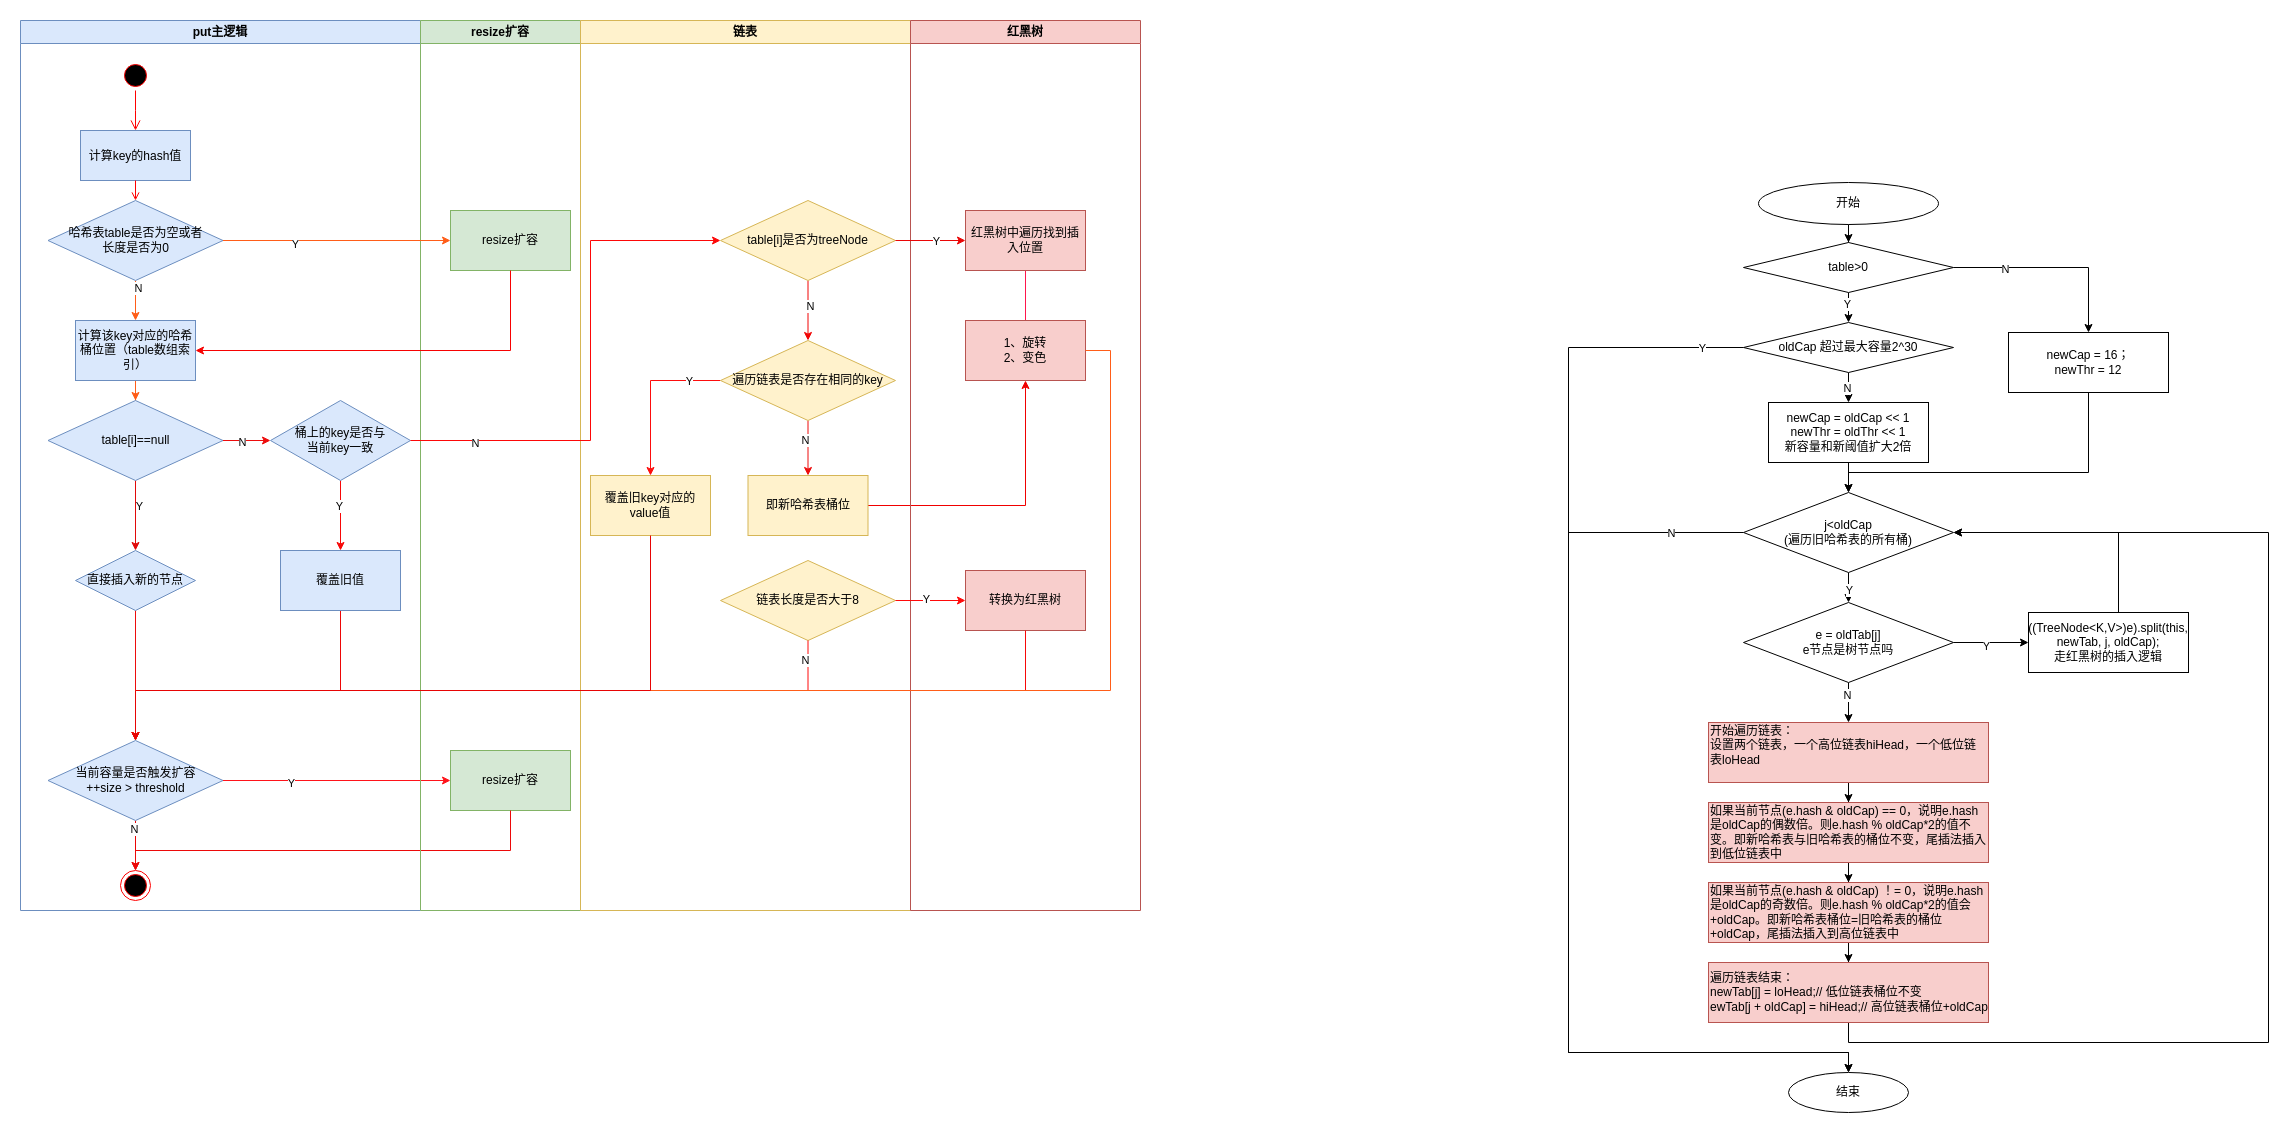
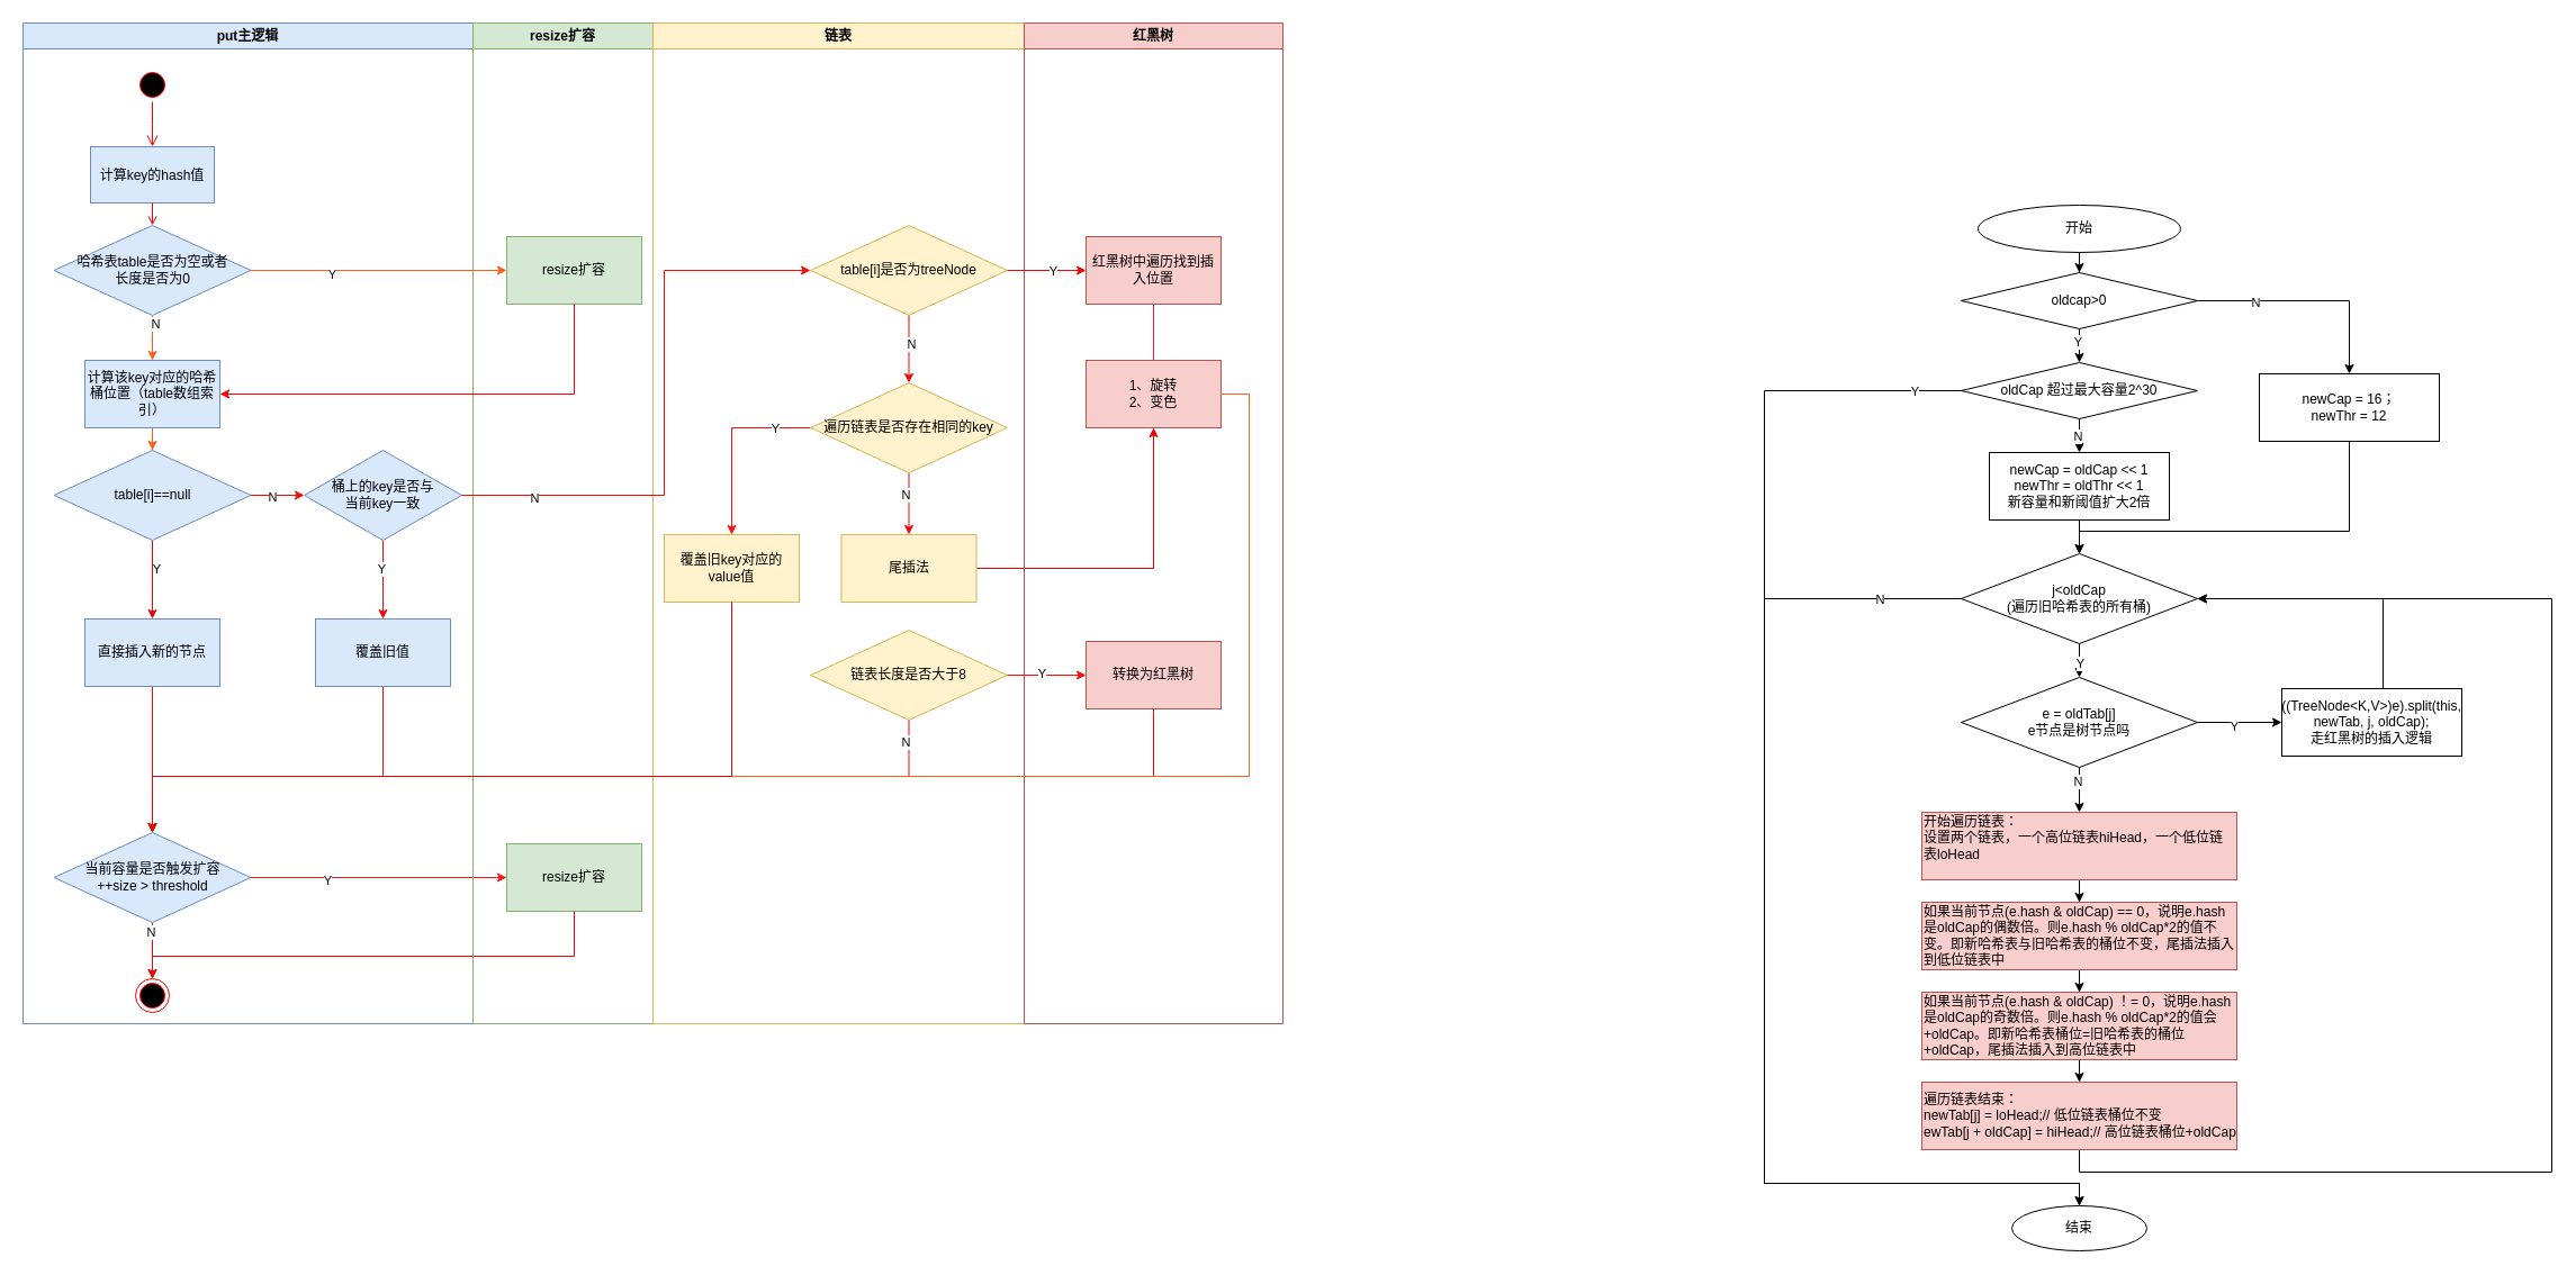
- <mxCell id="72" value="table&amp;gt;0" style="rhombus;whiteSpace=wrap;html=1;" vertex="1" parent="1"><mxGeometry x="1743" y="242" width="210" height="50" as="geometry" /></mxCell>
+ <mxCell id="72" value="oldcap&amp;gt;0" style="rhombus;whiteSpace=wrap;html=1;" vertex="1" parent="1"><mxGeometry x="1743" y="242" width="210" height="50" as="geometry" /></mxCell>
- <mxCell id="45" value="即新哈希表桶位" style="rounded=0;whiteSpace=wrap;html=1;fillColor=#fff2cc;strokeColor=#d6b656;" vertex="1" parent="34"><mxGeometry x="167.5" y="455" width="120" height="60" as="geometry" /></mxCell>
+ <mxCell id="45" value="尾插法" style="rounded=0;whiteSpace=wrap;html=1;fillColor=#fff2cc;strokeColor=#d6b656;" vertex="1" parent="34"><mxGeometry x="167.5" y="455" width="120" height="60" as="geometry" /></mxCell>
- <mxCell id="18" value="直接插入新的节点" style="rhombus;whiteSpace=wrap;html=1;fillColor=#dae8fc;strokeColor=#6c8ebf;" vertex="1" parent="2"><mxGeometry x="55" y="530" width="120" height="60" as="geometry" /></mxCell>
+ <mxCell id="18" value="直接插入新的节点" style="rounded=0;whiteSpace=wrap;html=1;fillColor=#dae8fc;strokeColor=#6c8ebf;" vertex="1" parent="2"><mxGeometry x="55" y="530" width="120" height="60" as="geometry" /></mxCell>
